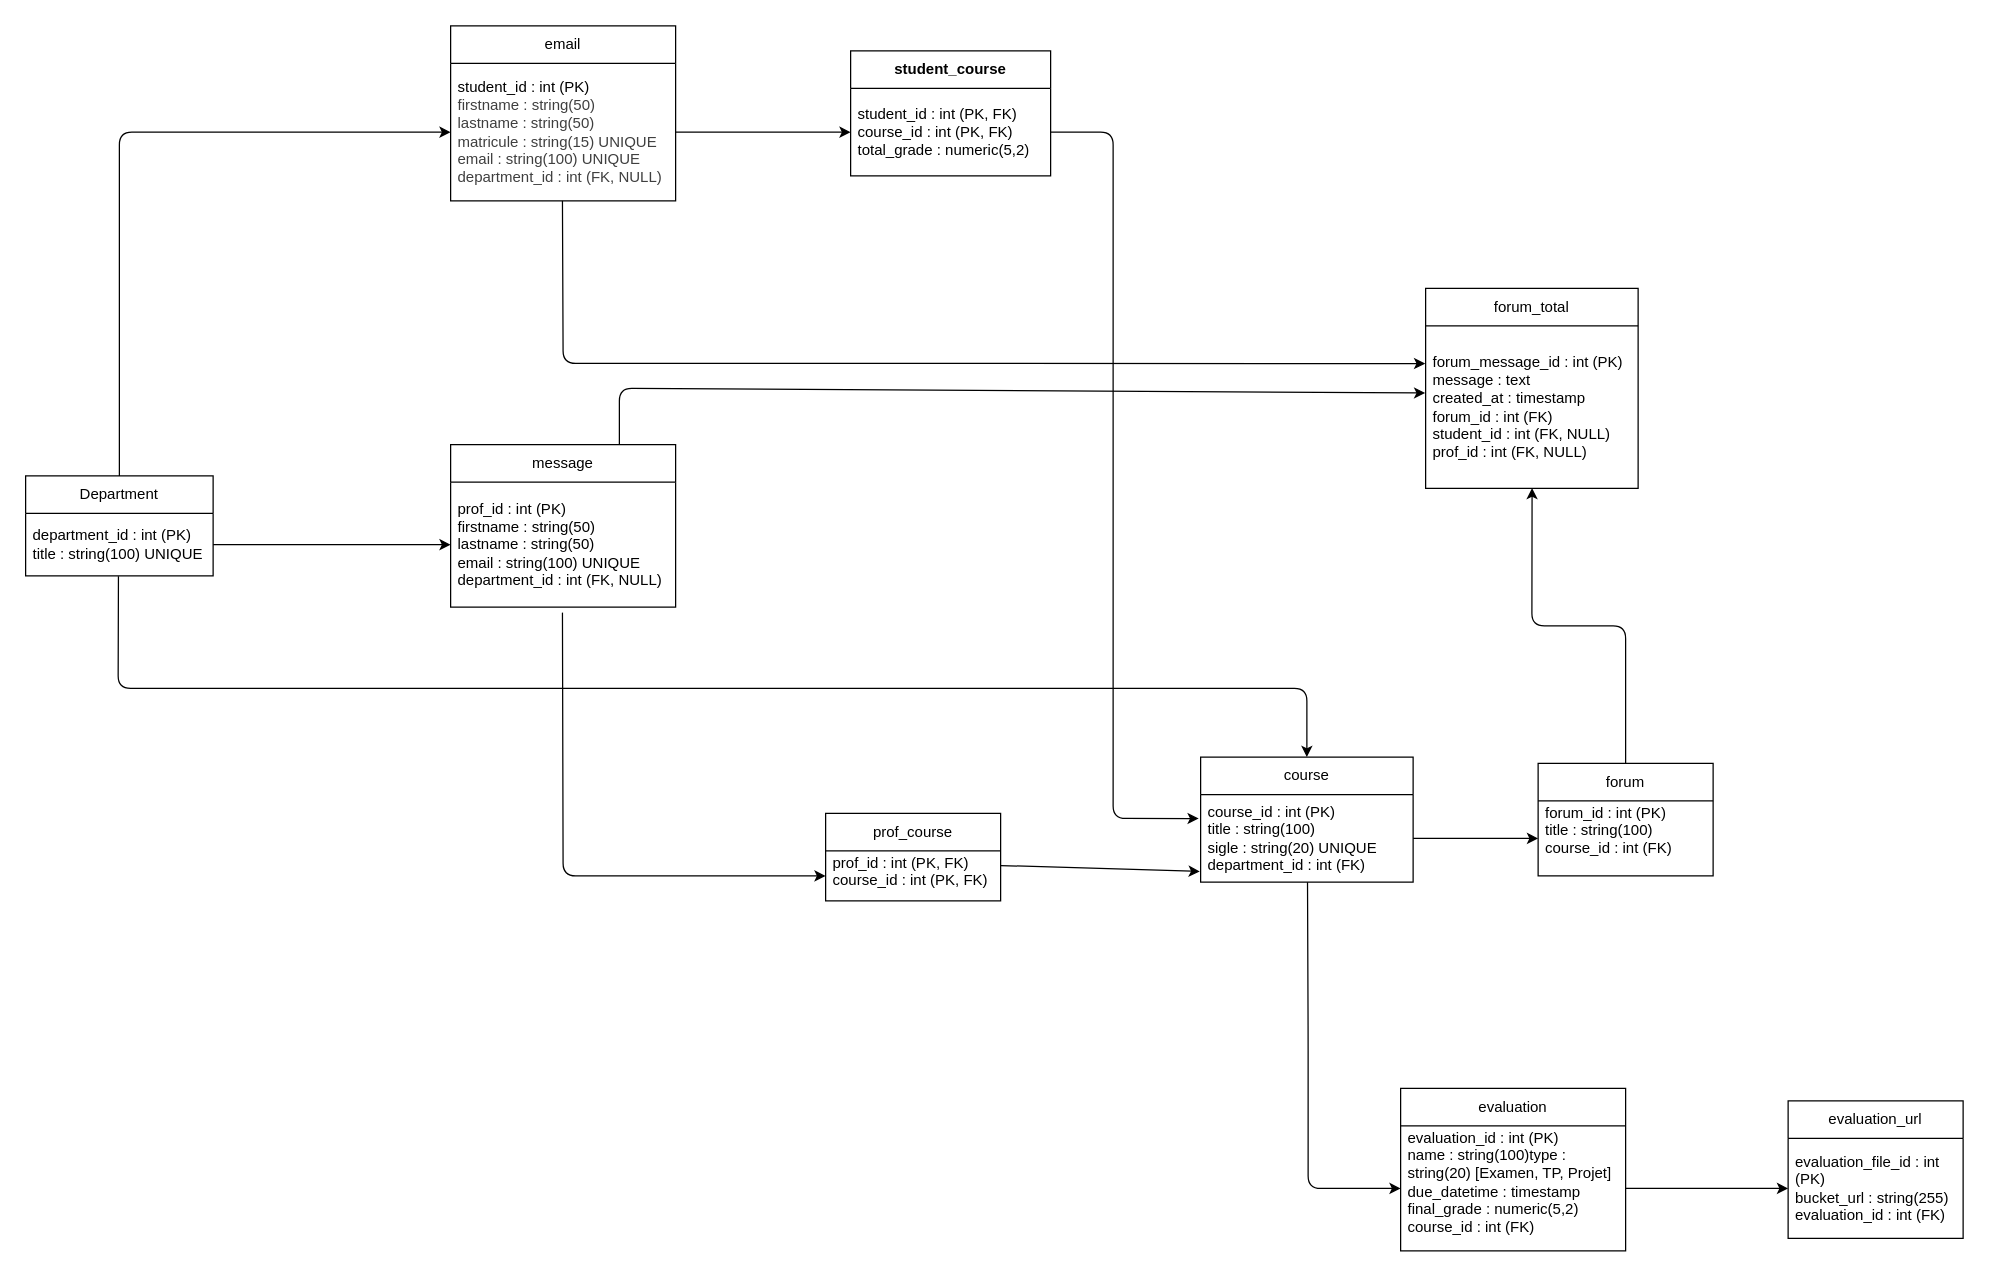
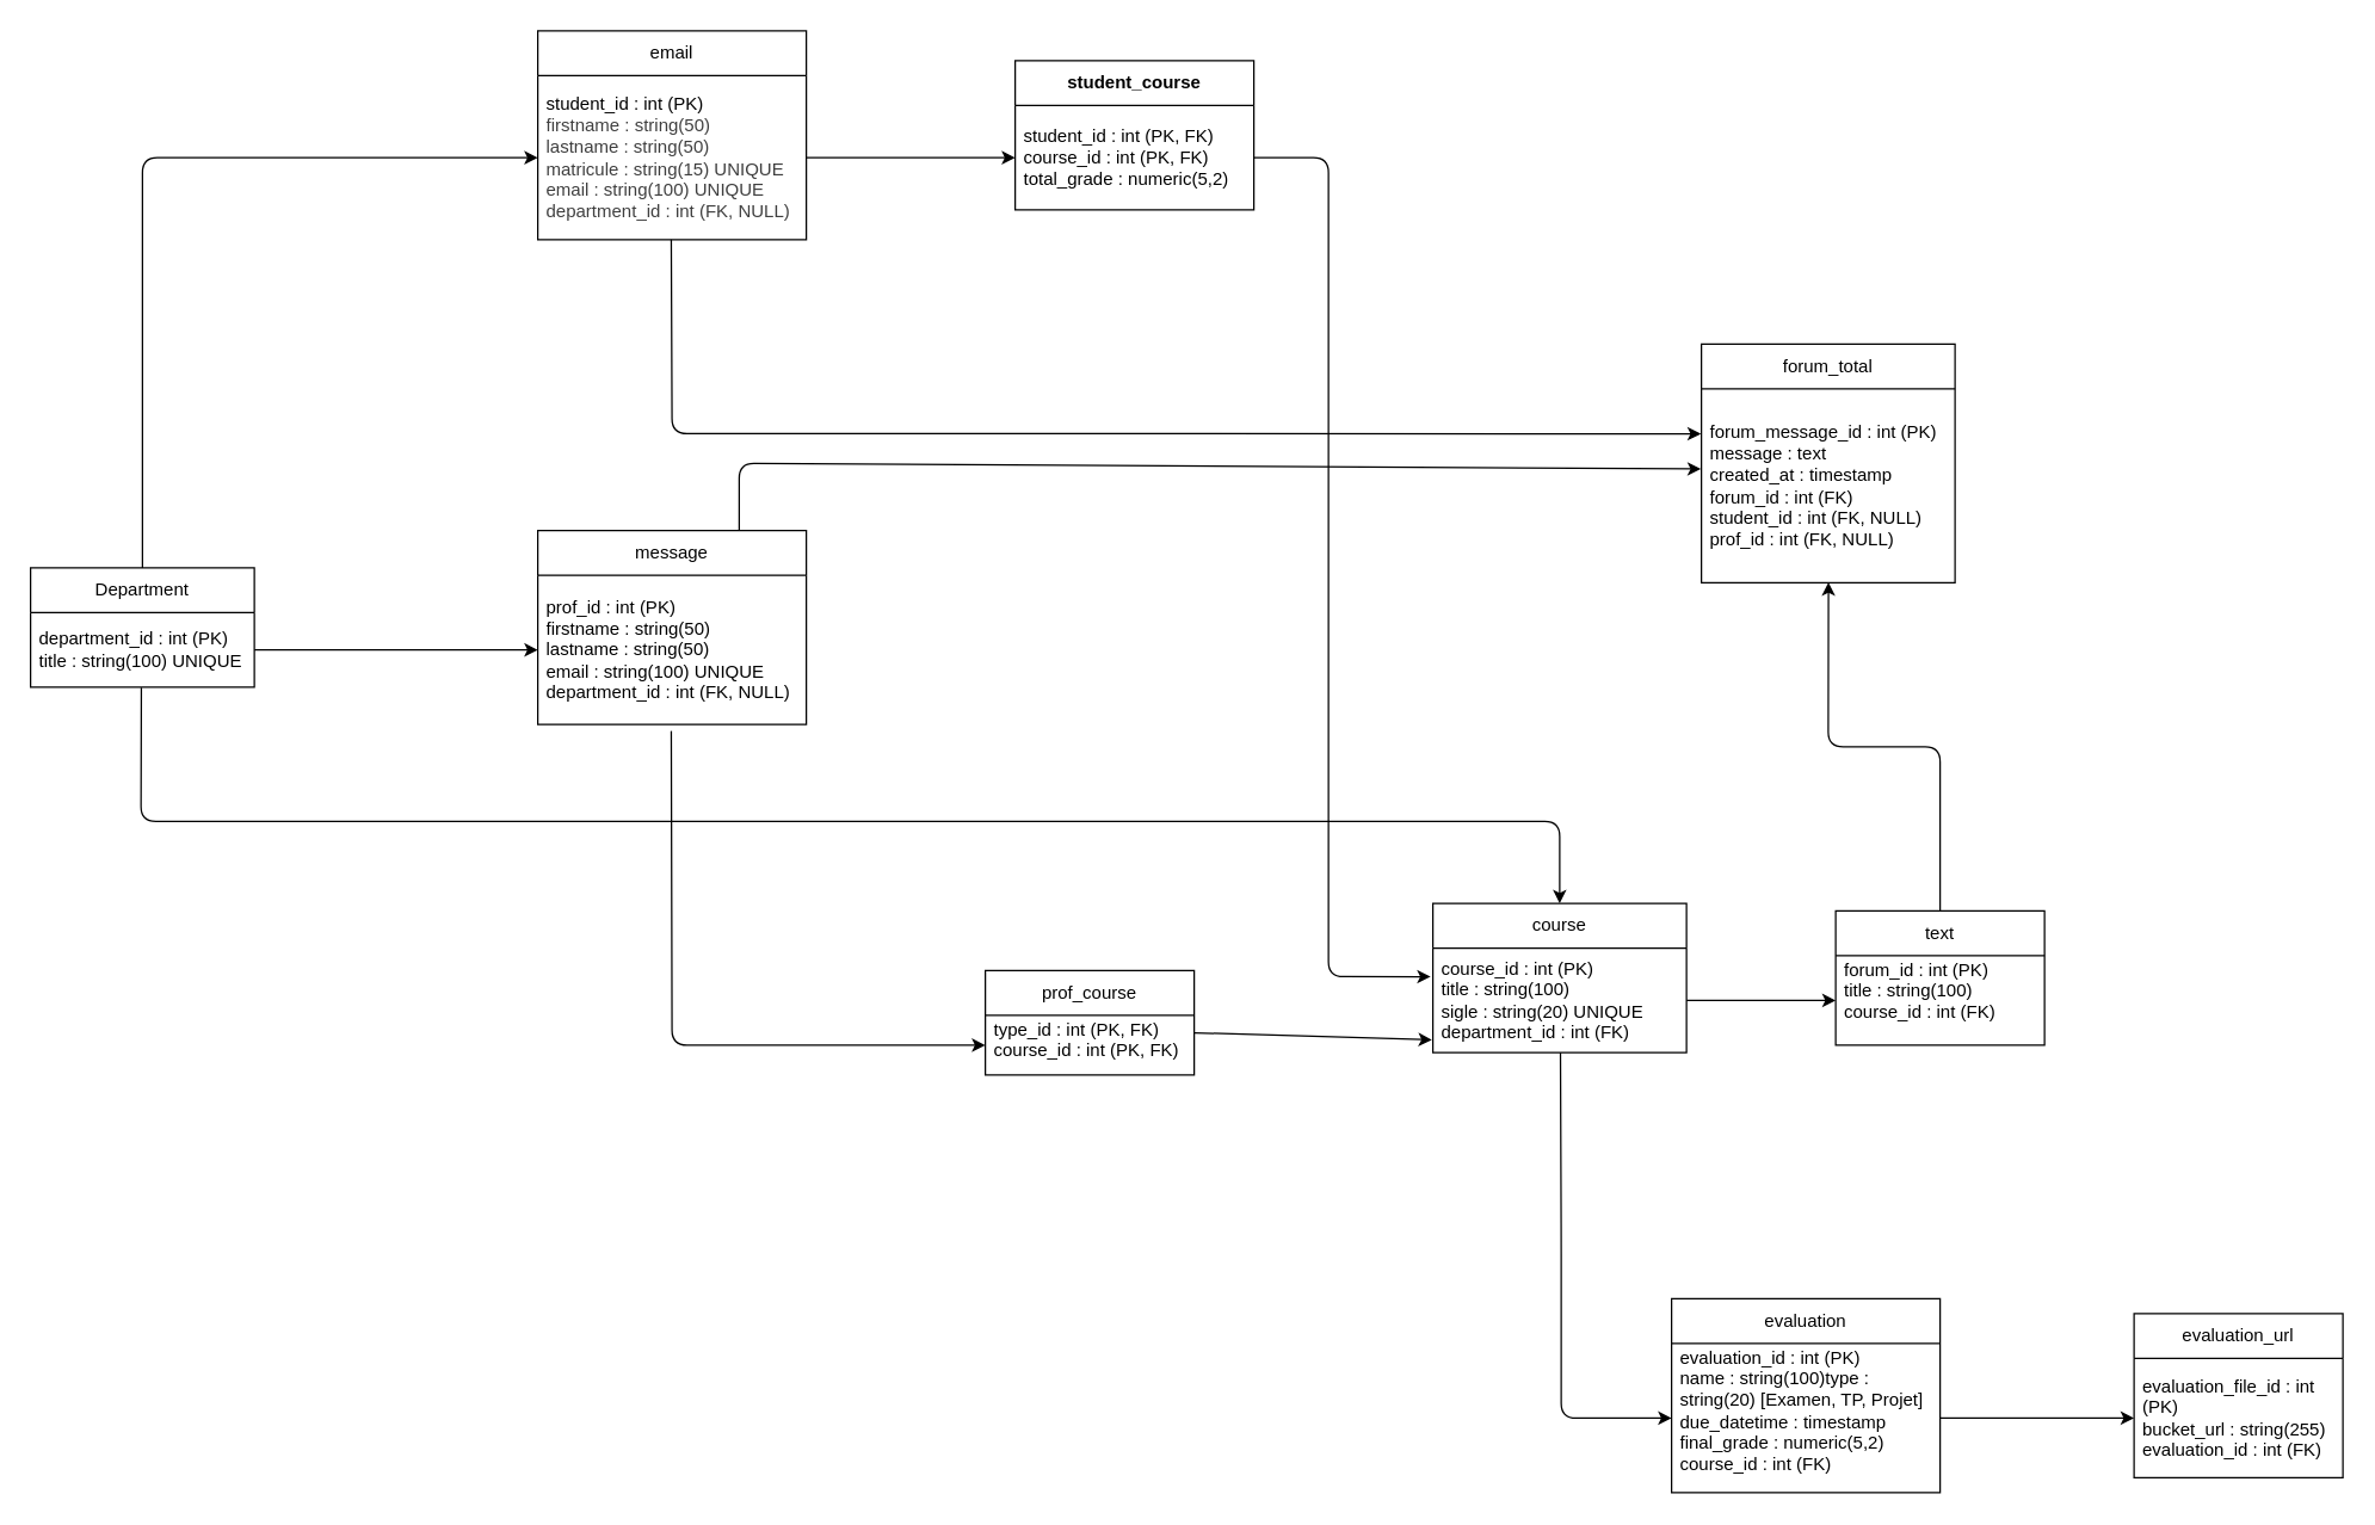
- <mxCell id="12" value="&lt;span style=&quot;color: rgb(0, 0, 0);&quot;&gt;forum&lt;/span&gt;" style="swimlane;fontStyle=0;childLayout=stackLayout;horizontal=1;startSize=30;horizontalStack=0;resizeParent=1;resizeParentMax=0;resizeLast=0;collapsible=1;marginBottom=0;whiteSpace=wrap;html=1;" vertex="1" parent="1"><mxGeometry x="1230" y="610" width="140" height="90" as="geometry" /></mxCell>
+ <mxCell id="12" value="&lt;span style=&quot;color: rgb(0, 0, 0);&quot;&gt;text&lt;/span&gt;" style="swimlane;fontStyle=0;childLayout=stackLayout;horizontal=1;startSize=30;horizontalStack=0;resizeParent=1;resizeParentMax=0;resizeLast=0;collapsible=1;marginBottom=0;whiteSpace=wrap;html=1;" vertex="1" parent="1"><mxGeometry x="1230" y="610" width="140" height="90" as="geometry" /></mxCell>
- <mxCell id="21" value="prof_id : int (PK, FK)&lt;div&gt;course_id : int (PK, FK)&lt;font color=&quot;#000000&quot;&gt;&lt;br&gt;&lt;/font&gt;&lt;div&gt;&lt;ul data-end=&quot;1014&quot; data-start=&quot;959&quot;&gt;&lt;br&gt;&lt;/ul&gt;&lt;/div&gt;&lt;/div&gt;" style="text;strokeColor=none;fillColor=none;align=left;verticalAlign=middle;spacingLeft=4;spacingRight=4;overflow=hidden;points=[[0,0.5],[1,0.5]];portConstraint=eastwest;rotatable=0;whiteSpace=wrap;html=1;" vertex="1" parent="20"><mxGeometry y="30" width="140" height="40" as="geometry" /></mxCell>
+ <mxCell id="21" value="type_id : int (PK, FK)&lt;div&gt;course_id : int (PK, FK)&lt;font color=&quot;#000000&quot;&gt;&lt;br&gt;&lt;/font&gt;&lt;div&gt;&lt;ul data-end=&quot;1014&quot; data-start=&quot;959&quot;&gt;&lt;br&gt;&lt;/ul&gt;&lt;/div&gt;&lt;/div&gt;" style="text;strokeColor=none;fillColor=none;align=left;verticalAlign=middle;spacingLeft=4;spacingRight=4;overflow=hidden;points=[[0,0.5],[1,0.5]];portConstraint=eastwest;rotatable=0;whiteSpace=wrap;html=1;" vertex="1" parent="20"><mxGeometry y="30" width="140" height="40" as="geometry" /></mxCell>
